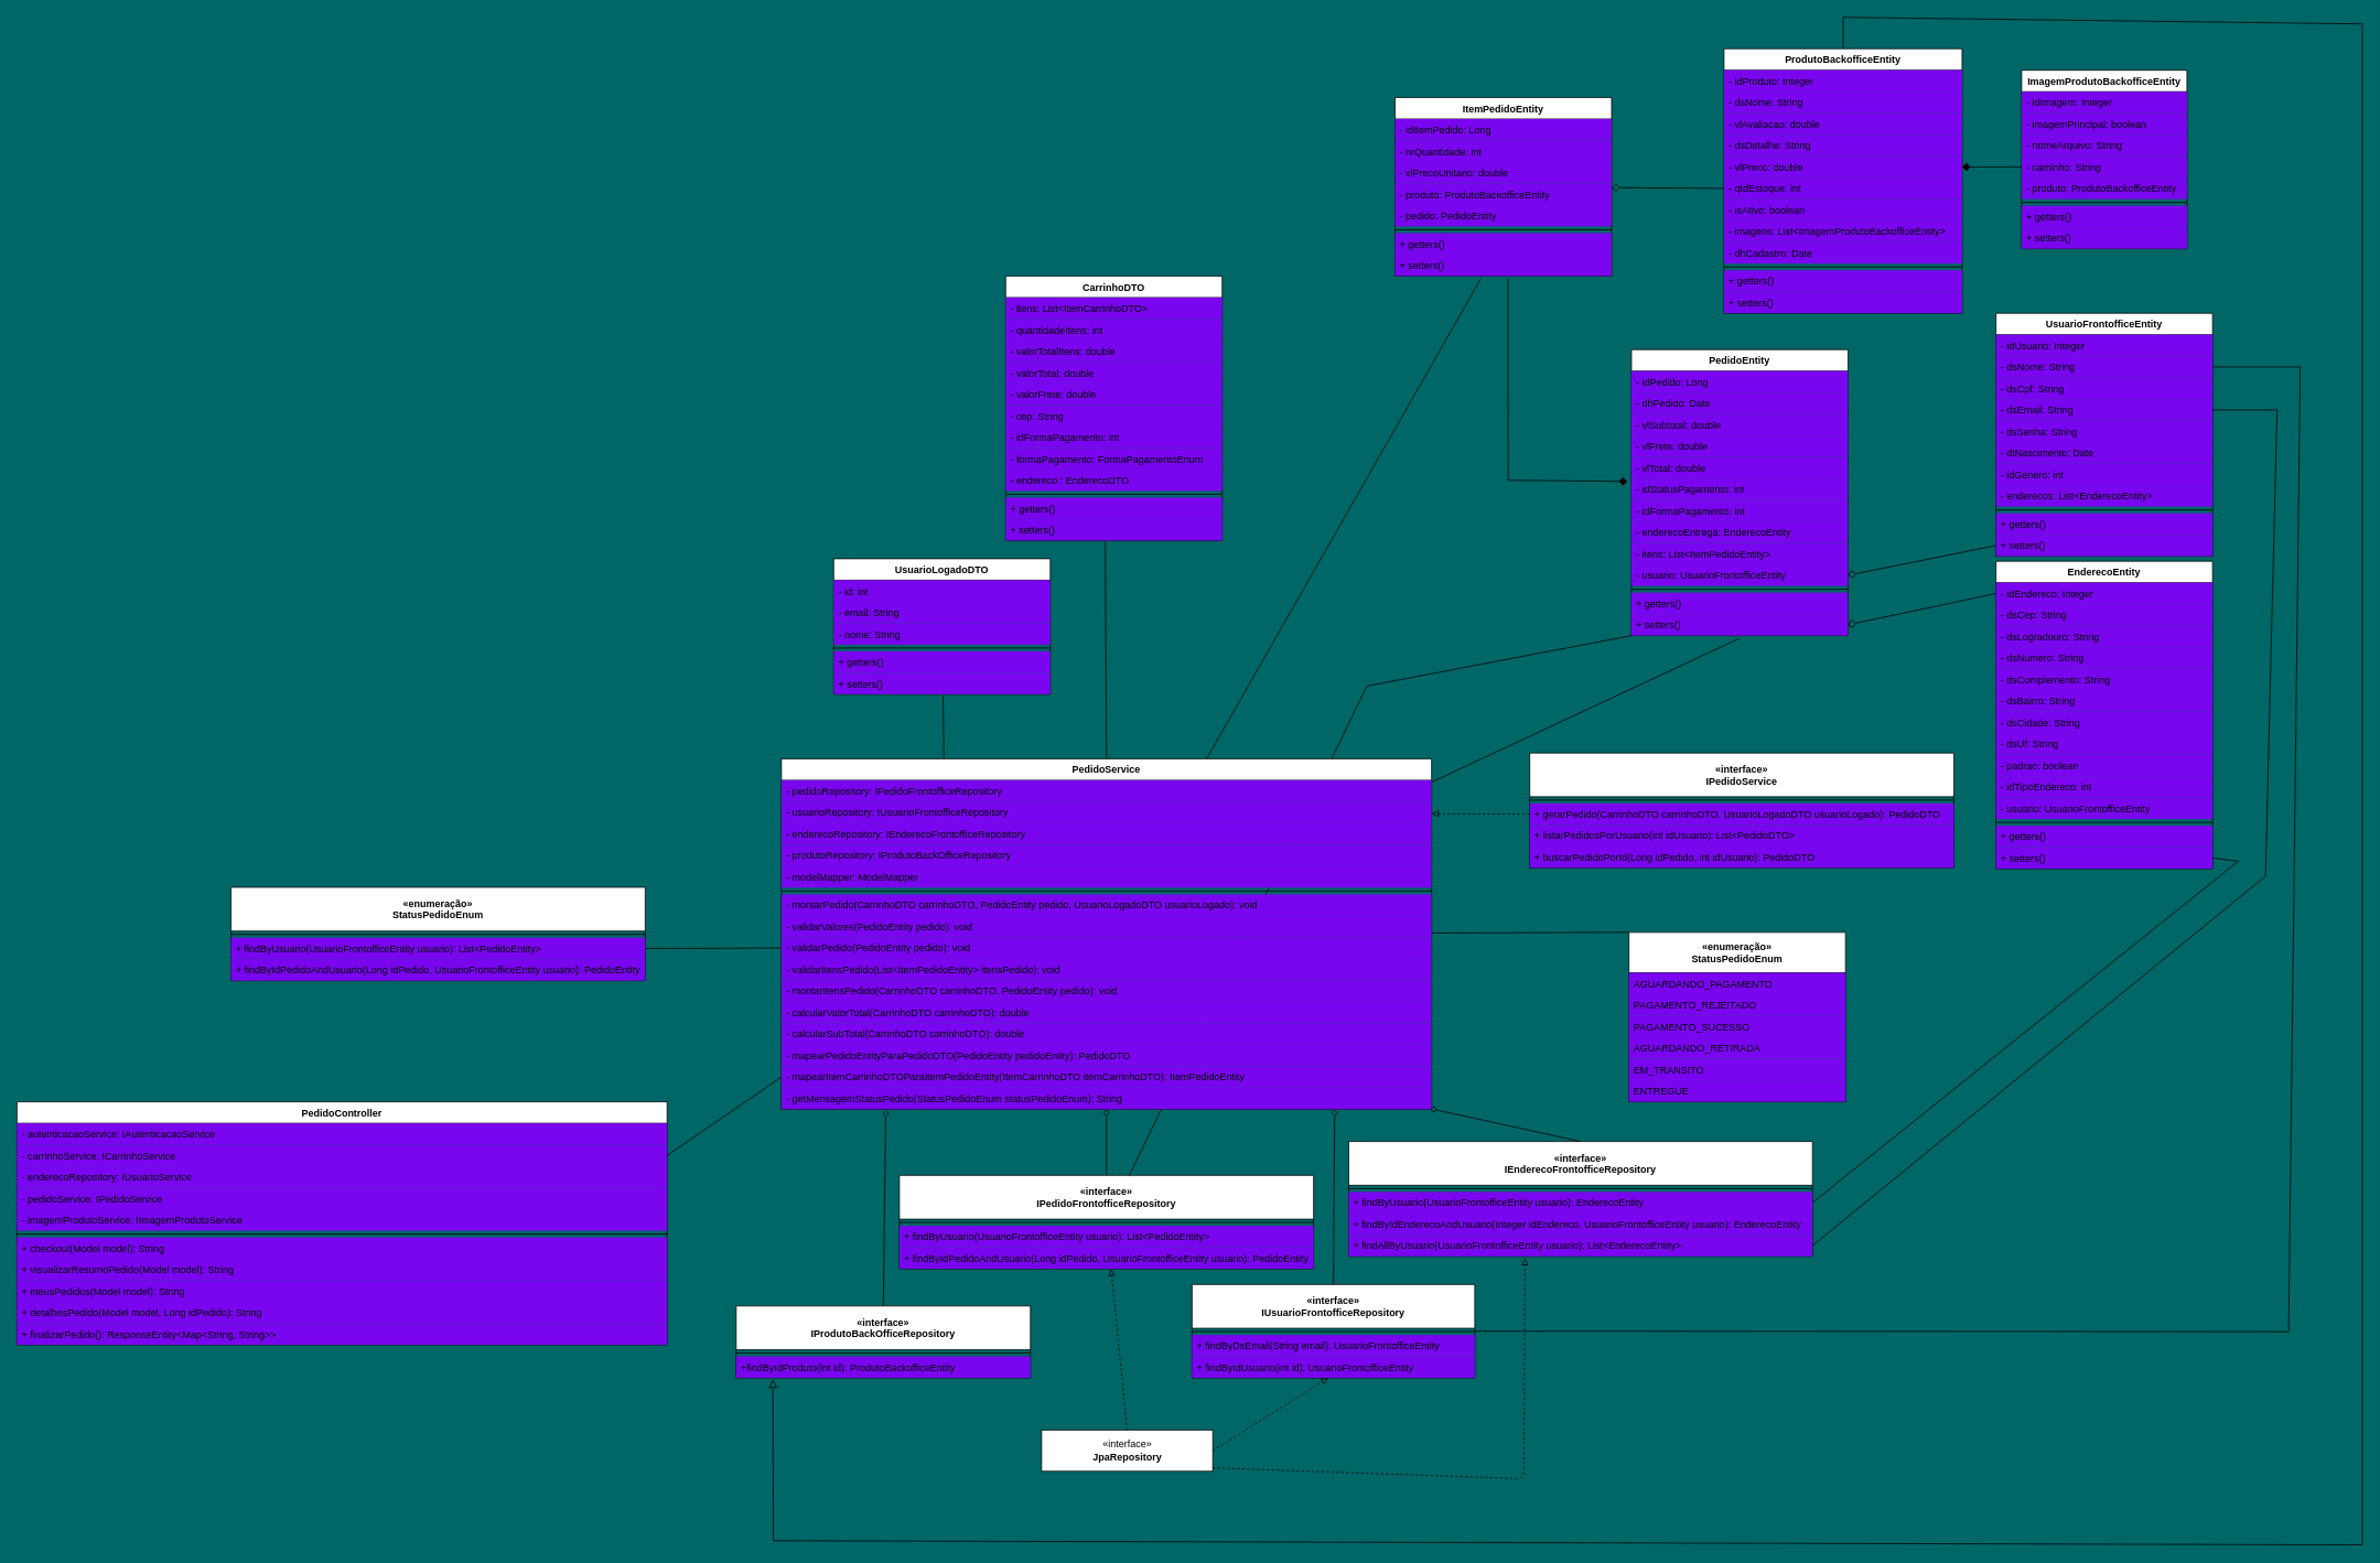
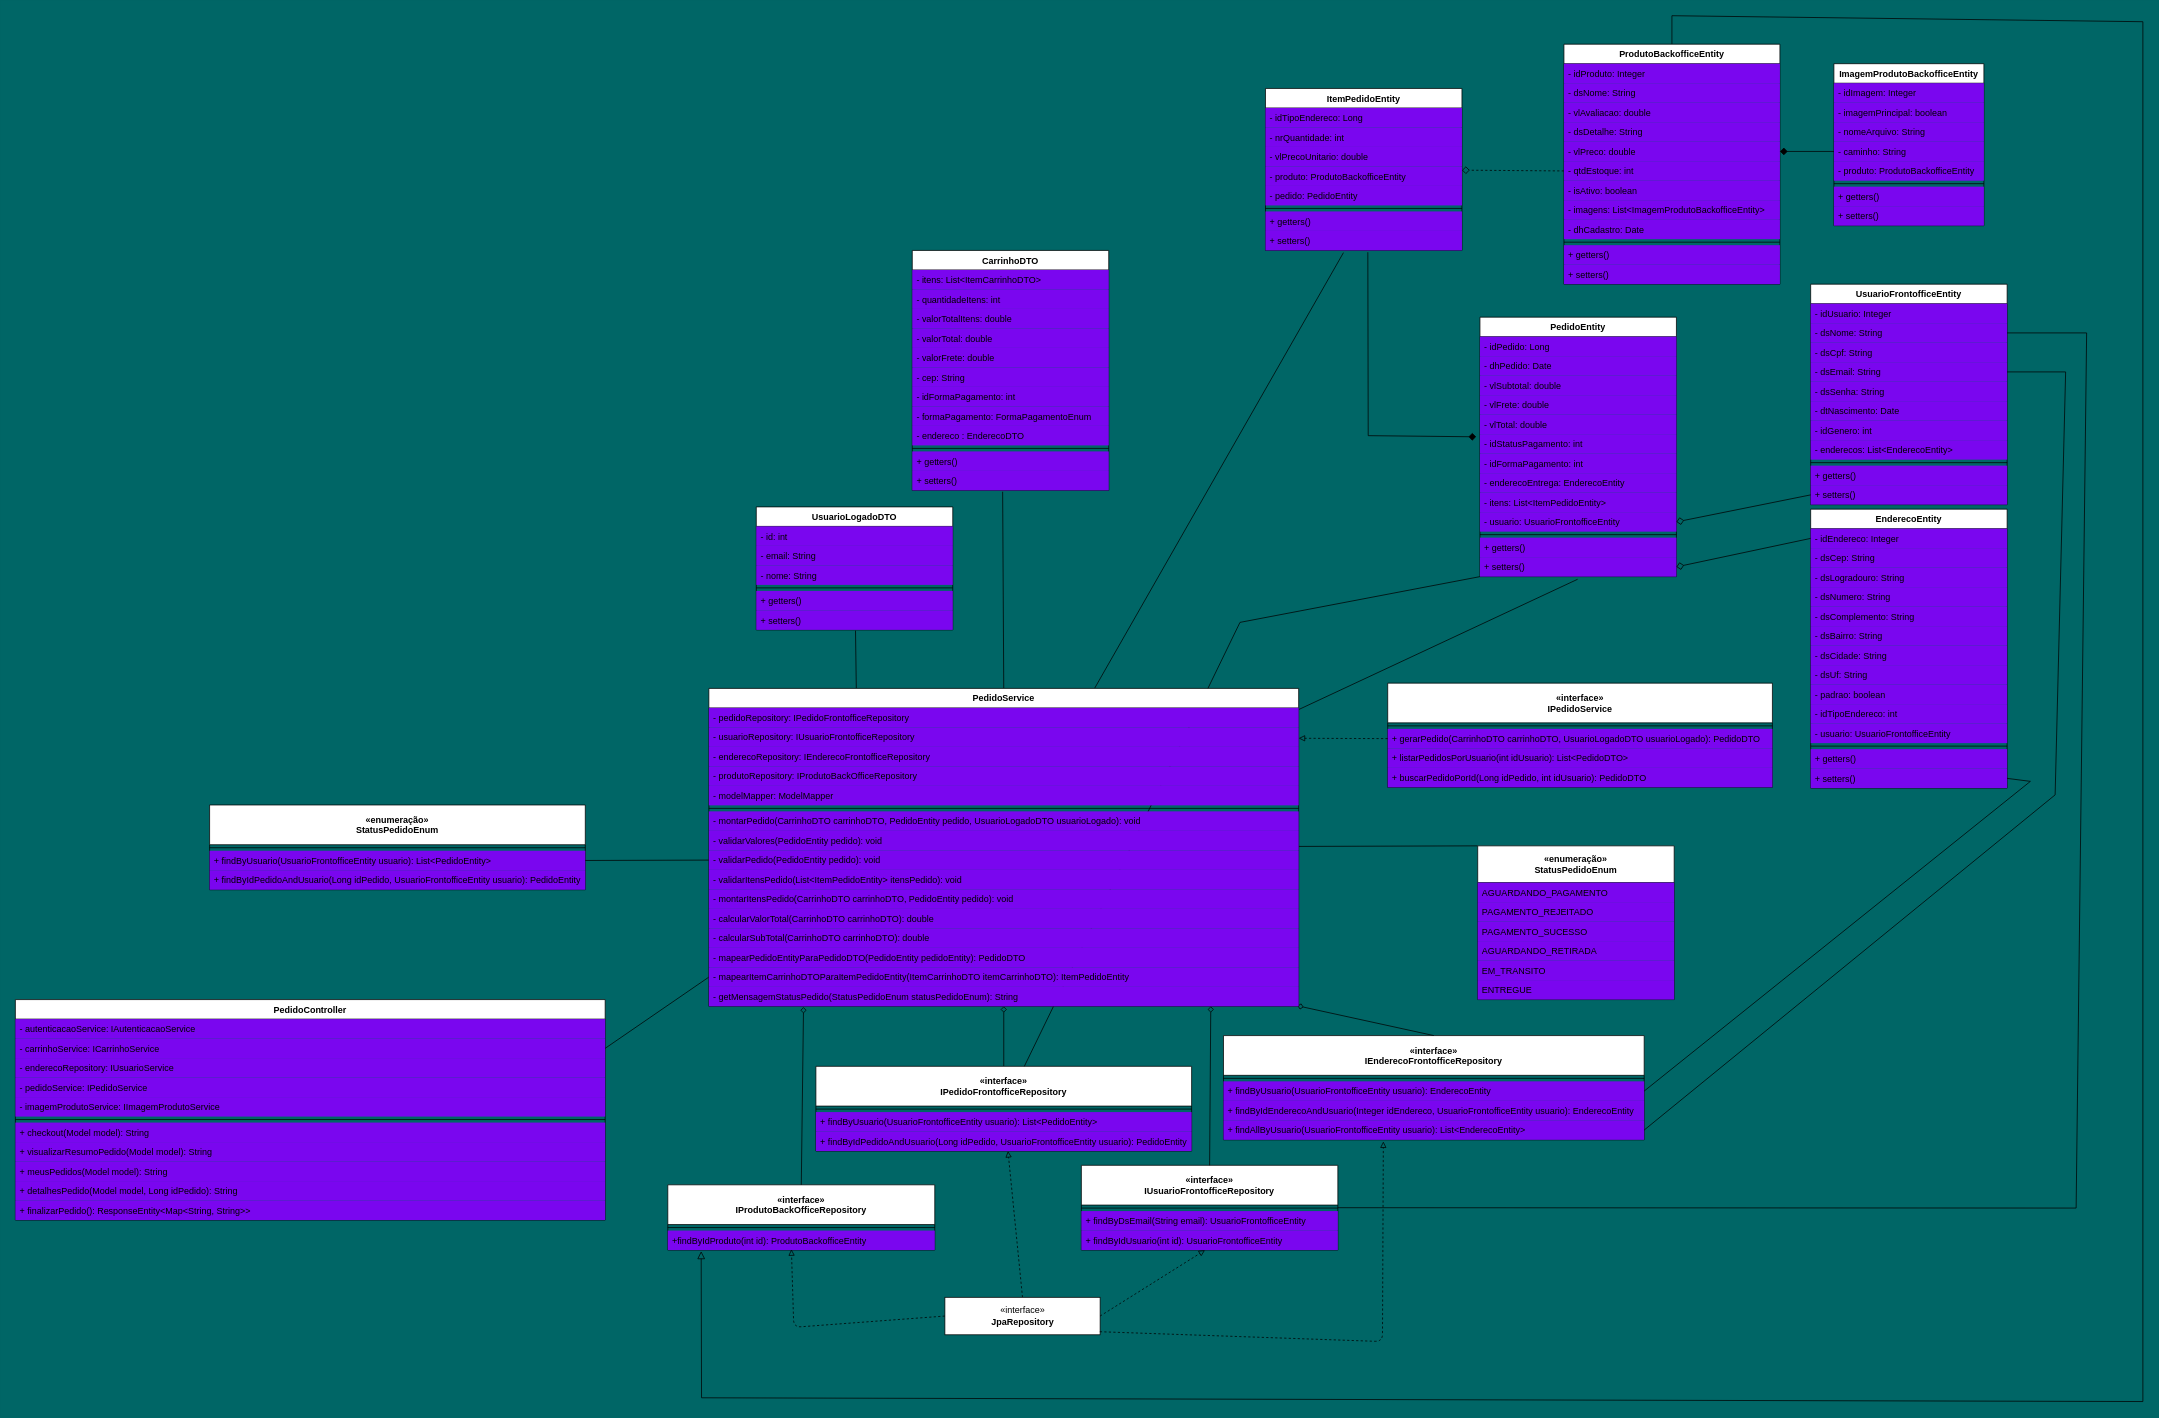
- <mxCell id="32" value="- idItemPedido: Long" style="text;strokeColor=none;fillColor=#7a06ef;align=left;verticalAlign=top;spacingLeft=4;spacingRight=4;overflow=hidden;rotatable=0;points=[[0,0.5],[1,0.5]];portConstraint=eastwest;" vertex="1" parent="31"><mxGeometry y="26" width="262" height="26" as="geometry" /></mxCell>
+ <mxCell id="32" value="- idTipoEndereco: Long" style="text;strokeColor=none;fillColor=#7a06ef;align=left;verticalAlign=top;spacingLeft=4;spacingRight=4;overflow=hidden;rotatable=0;points=[[0,0.5],[1,0.5]];portConstraint=eastwest;" vertex="1" parent="31"><mxGeometry y="26" width="262" height="26" as="geometry" /></mxCell>
- <mxCell id="86" style="edgeStyle=none;rounded=0;html=1;exitX=0;exitY=0.5;exitDx=0;exitDy=0;shadow=0;strokeWidth=1;startArrow=none;startFill=0;endArrow=diamond;endFill=0;endSize=8;sourcePerimeterSpacing=0;targetPerimeterSpacing=0;" edge="1" parent="1" source="93" target="31"><mxGeometry relative="1" as="geometry" /></mxCell>
+ <mxCell id="86" style="edgeStyle=none;rounded=0;html=1;exitX=0;exitY=0.5;exitDx=0;exitDy=0;shadow=0;strokeWidth=1;startArrow=none;startFill=0;endArrow=diamond;endFill=0;endSize=8;sourcePerimeterSpacing=0;targetPerimeterSpacing=0;dashed=1;" edge="1" parent="1" source="93" target="31"><mxGeometry relative="1" as="geometry" /></mxCell>
+ <mxCell id="161" style="edgeStyle=none;html=1;exitX=0;exitY=0.5;exitDx=0;exitDy=0;endArrow=block;endFill=0;dashed=1;entryX=0.463;entryY=0.96;entryDx=0;entryDy=0;entryPerimeter=0;" edge="1" parent="1" source="17" target="160"><mxGeometry relative="1" as="geometry"><mxPoint x="1048" y="1930" as="sourcePoint" /><mxPoint x="1048" y="1720" as="targetPoint" /><Array as="points"><mxPoint x="1058" y="1769" /></Array></mxGeometry></mxCell>
